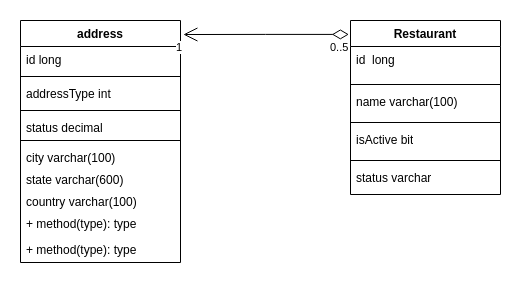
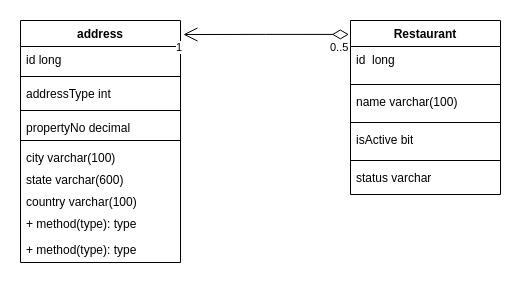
- <mxCell id="15" value="status decimal" style="text;strokeColor=none;fillColor=none;align=left;verticalAlign=top;spacingLeft=4;spacingRight=4;overflow=hidden;rotatable=0;points=[[0,0.5],[1,0.5]];portConstraint=eastwest;whiteSpace=wrap;html=1;" vertex="1" parent="10"><mxGeometry y="94" width="160" height="22" as="geometry" /></mxCell>
+ <mxCell id="15" value="propertyNo decimal" style="text;strokeColor=none;fillColor=none;align=left;verticalAlign=top;spacingLeft=4;spacingRight=4;overflow=hidden;rotatable=0;points=[[0,0.5],[1,0.5]];portConstraint=eastwest;whiteSpace=wrap;html=1;" vertex="1" parent="10"><mxGeometry y="94" width="160" height="22" as="geometry" /></mxCell>
